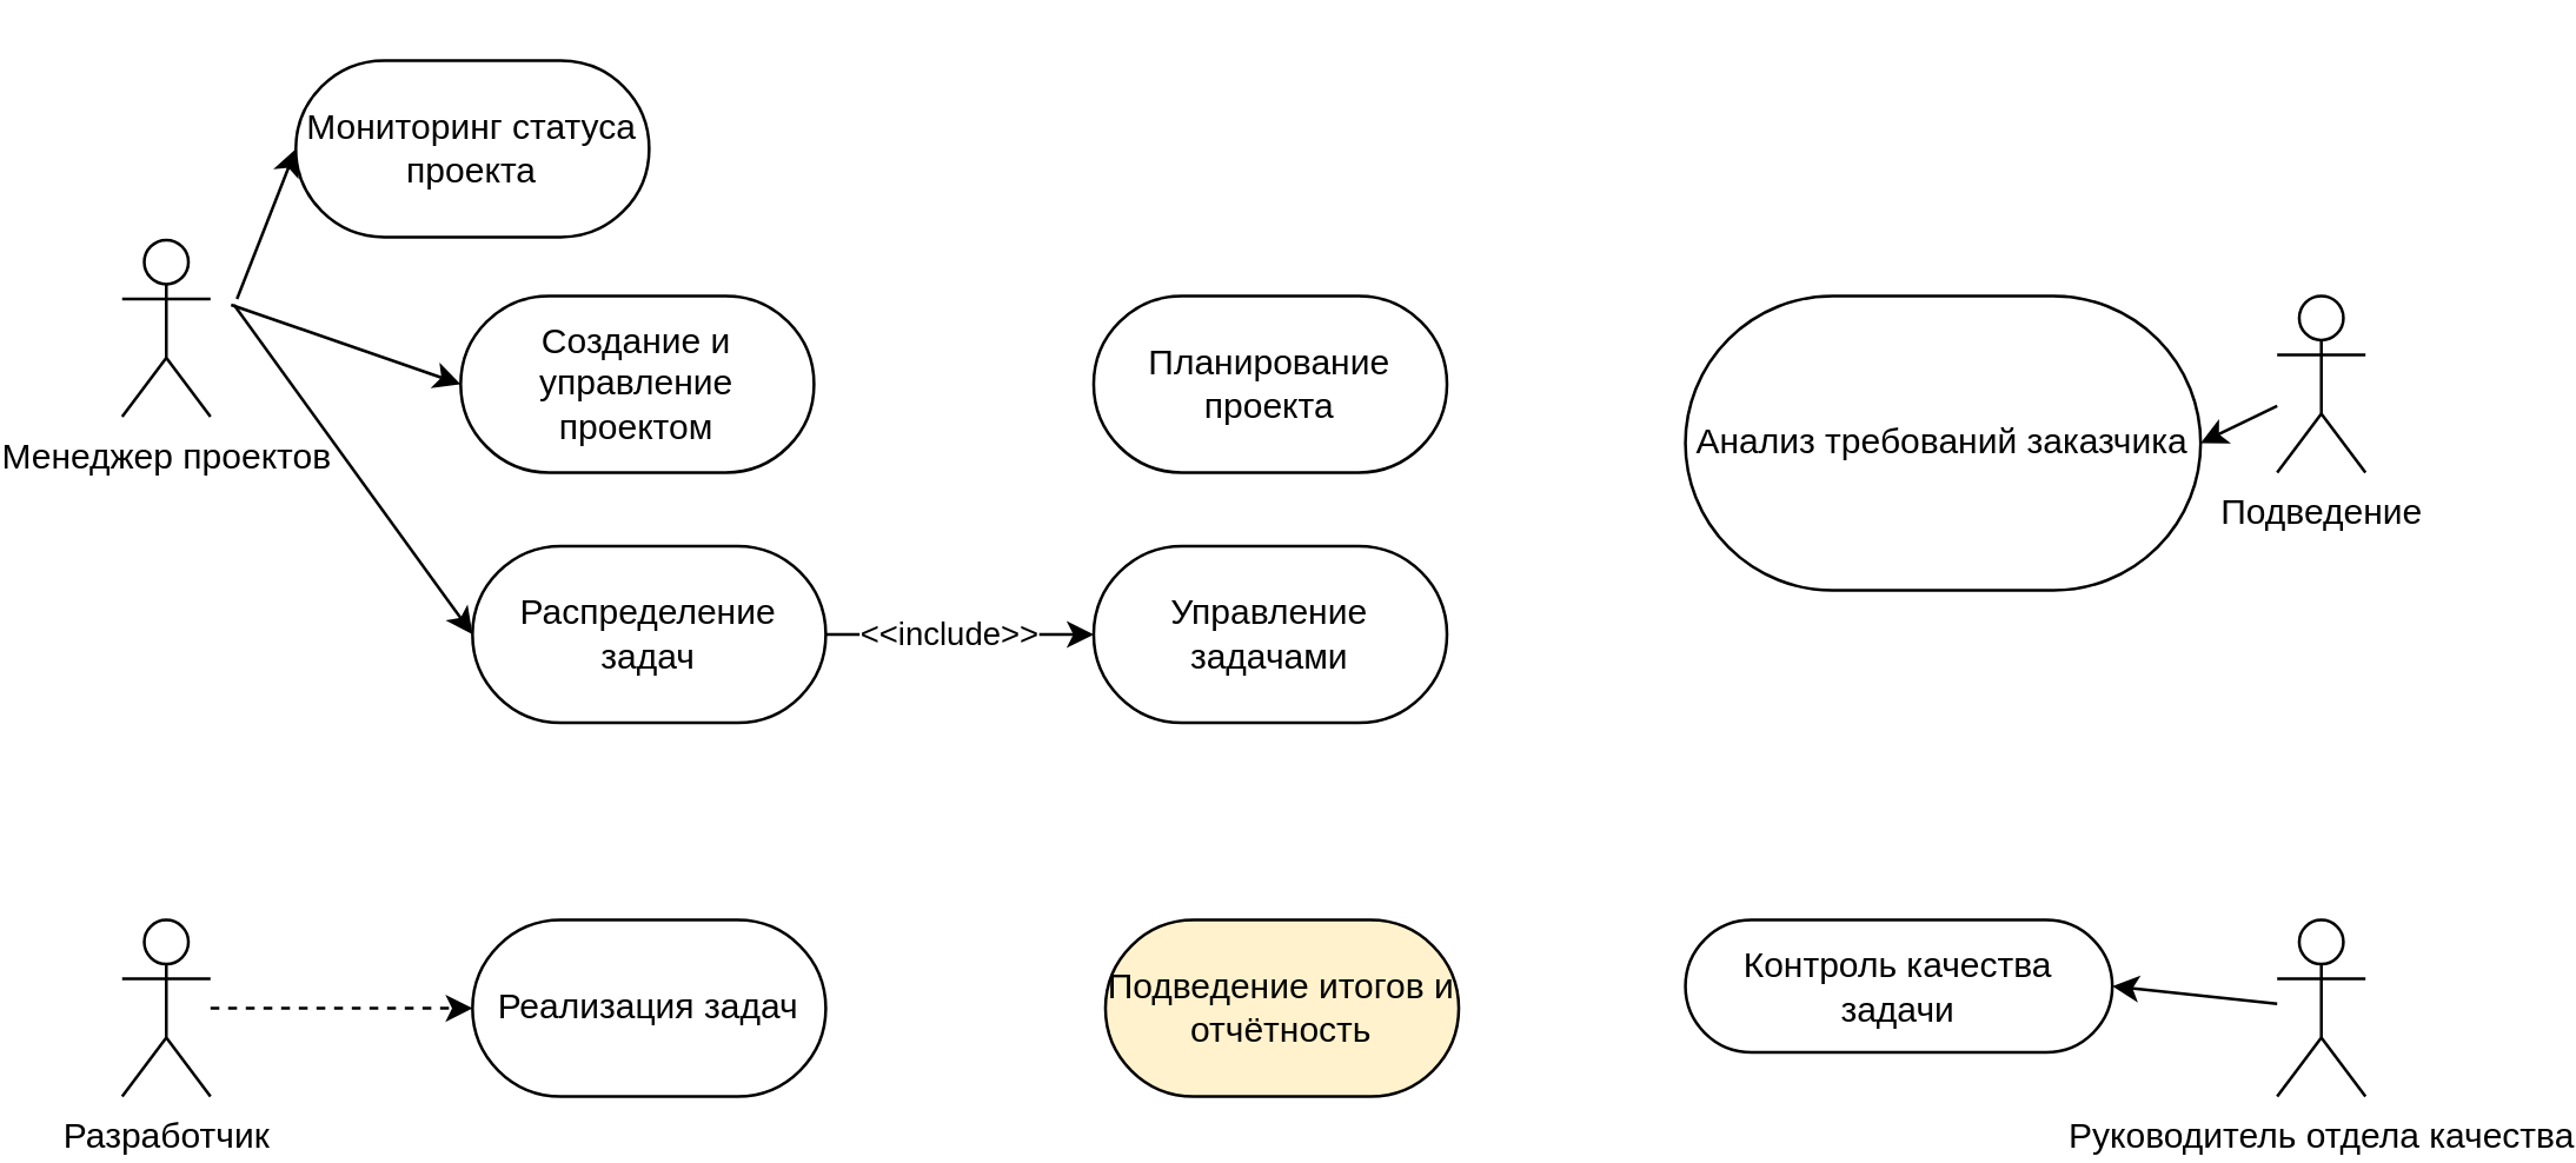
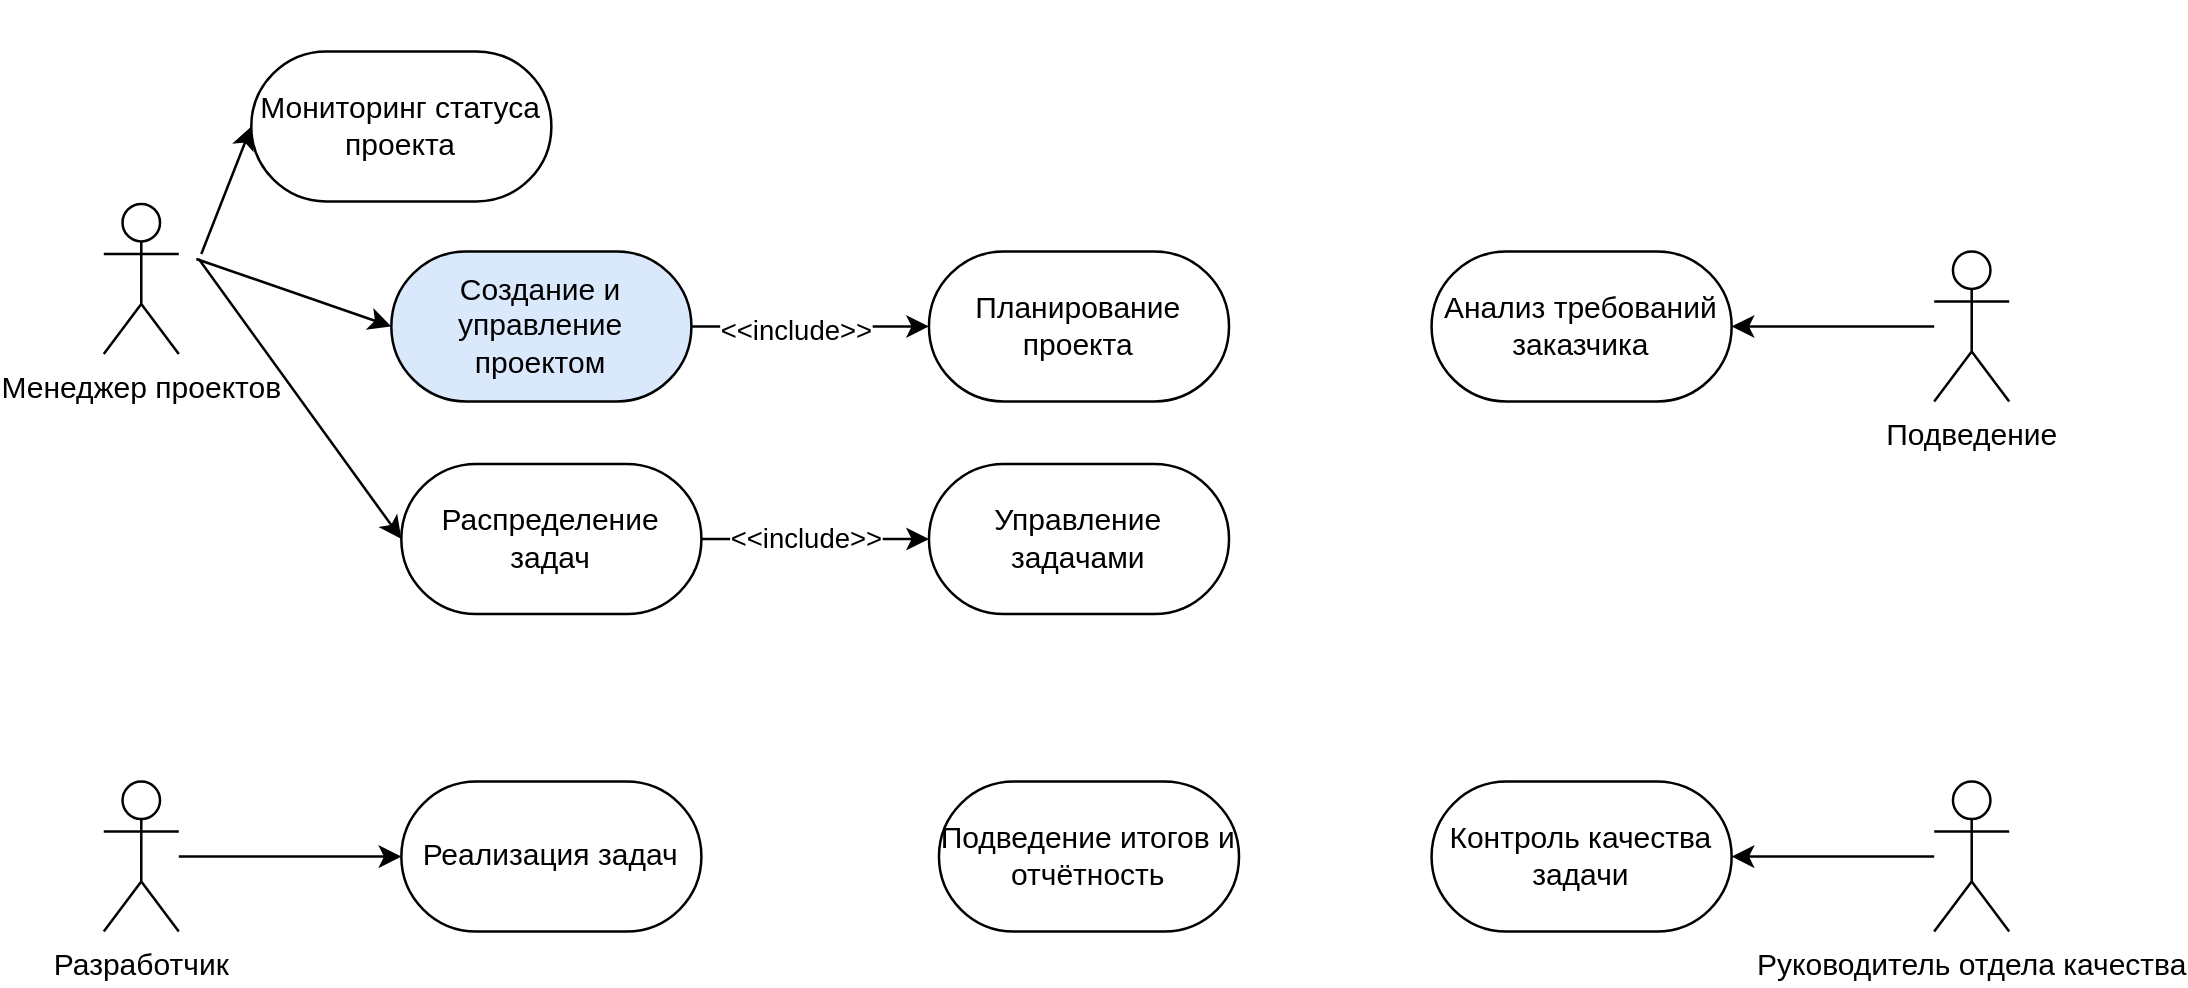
- <mxCell id="5" value="Создание и управление проектом" style="rounded=1;whiteSpace=wrap;html=1;arcSize=50;" vertex="1" parent="1"><mxGeometry x="135" y="100" width="120" height="60" as="geometry" /></mxCell>
+ <mxCell id="5" value="Создание и управление проектом" style="rounded=1;whiteSpace=wrap;html=1;arcSize=50;fillColor=#dae8fc;" vertex="1" parent="1"><mxGeometry x="135" y="100" width="120" height="60" as="geometry" /></mxCell>
+ <mxCell id="3" style="edgeStyle=orthogonalEdgeStyle;rounded=0;orthogonalLoop=1;jettySize=auto;html=1;exitX=1;exitY=0.5;exitDx=0;exitDy=0;entryX=0;entryY=0.5;entryDx=0;entryDy=0;" edge="1" parent="1" source="5" target="15"><mxGeometry relative="1" as="geometry" /></mxCell>
+ <mxCell id="4" value="&amp;lt;&amp;lt;include&amp;gt;&amp;gt;" style="edgeLabel;html=1;align=center;verticalAlign=middle;resizable=0;points=[];" connectable="0" vertex="1" parent="3"><mxGeometry x="-0.137" y="-1" relative="1" as="geometry"><mxPoint as="offset" /></mxGeometry></mxCell>
- <mxCell id="14" value="Анализ требований заказчика" style="rounded=1;whiteSpace=wrap;html=1;arcSize=50;" vertex="1" parent="1"><mxGeometry x="551" y="100" width="175" height="100" as="geometry" /></mxCell>
+ <mxCell id="14" value="Анализ требований заказчика" style="rounded=1;whiteSpace=wrap;html=1;arcSize=50;" vertex="1" parent="1"><mxGeometry x="551" y="100" width="120" height="60" as="geometry" /></mxCell>
- <mxCell id="17" value="Контроль качества задачи" style="rounded=1;whiteSpace=wrap;html=1;arcSize=50;" vertex="1" parent="1"><mxGeometry x="551" y="312" width="145" height="45" as="geometry" /></mxCell>
+ <mxCell id="17" value="Контроль качества задачи" style="rounded=1;whiteSpace=wrap;html=1;arcSize=50;" vertex="1" parent="1"><mxGeometry x="551" y="312" width="120" height="60" as="geometry" /></mxCell>
- <mxCell id="19" value="" style="endArrow=classic;html=1;rounded=0;entryX=0;entryY=0.5;entryDx=0;entryDy=0;dashed=1;" edge="1" parent="1" source="11" target="12"><mxGeometry width="50" height="50" relative="1" as="geometry"><mxPoint x="11" y="280" as="sourcePoint" /><mxPoint x="61" y="230" as="targetPoint" /></mxGeometry></mxCell>
+ <mxCell id="19" value="" style="endArrow=classic;html=1;rounded=0;entryX=0;entryY=0.5;entryDx=0;entryDy=0;" edge="1" parent="1" source="11" target="12"><mxGeometry width="50" height="50" relative="1" as="geometry"><mxPoint x="11" y="280" as="sourcePoint" /><mxPoint x="61" y="230" as="targetPoint" /></mxGeometry></mxCell>
- <mxCell id="18" value="Подведение итогов и отчётность" style="rounded=1;whiteSpace=wrap;html=1;arcSize=50;fillColor=#fff2cc;" vertex="1" parent="1"><mxGeometry x="354" y="312" width="120" height="60" as="geometry" /></mxCell>
+ <mxCell id="18" value="Подведение итогов и отчётность" style="rounded=1;whiteSpace=wrap;html=1;arcSize=50;" vertex="1" parent="1"><mxGeometry x="354" y="312" width="120" height="60" as="geometry" /></mxCell>
